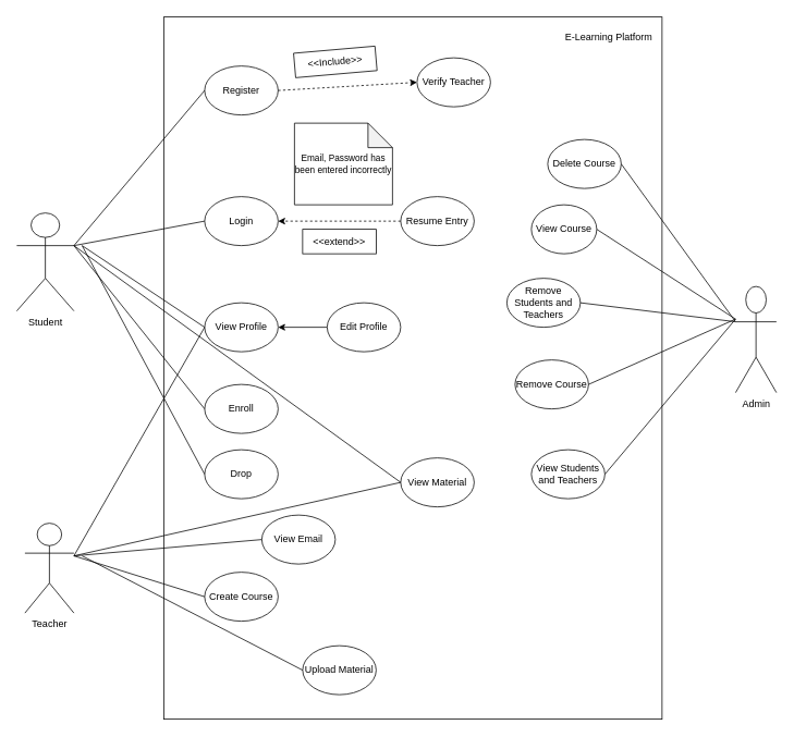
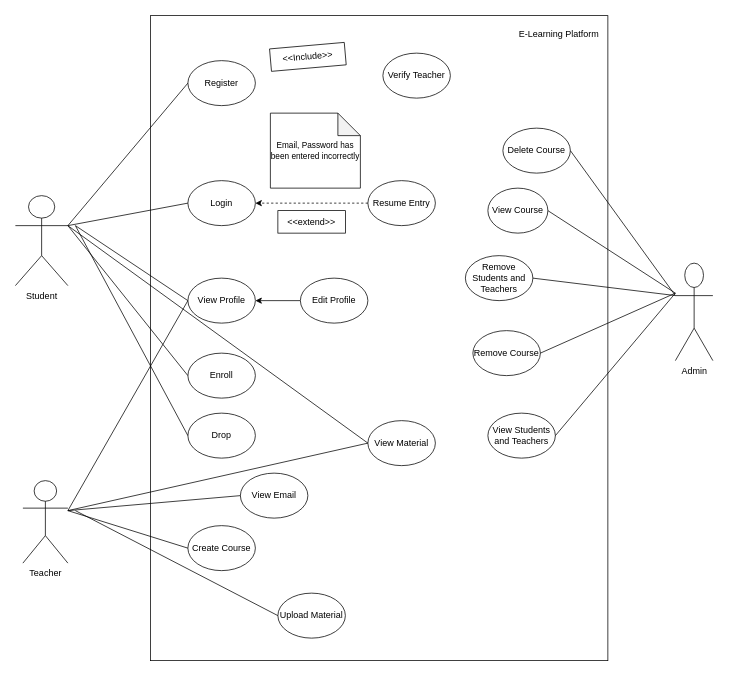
- <mxCell id="28" value="" style="endArrow=classic;html=1;rounded=0;entryX=0;entryY=0.5;entryDx=0;entryDy=0;exitX=1;exitY=0.5;exitDx=0;exitDy=0;dashed=1;" edge="1" parent="1" source="3" target="5"><mxGeometry width="50" height="50" relative="1" as="geometry"><mxPoint x="340" y="140" as="sourcePoint" /><mxPoint x="390" y="90" as="targetPoint" /></mxGeometry></mxCell>
